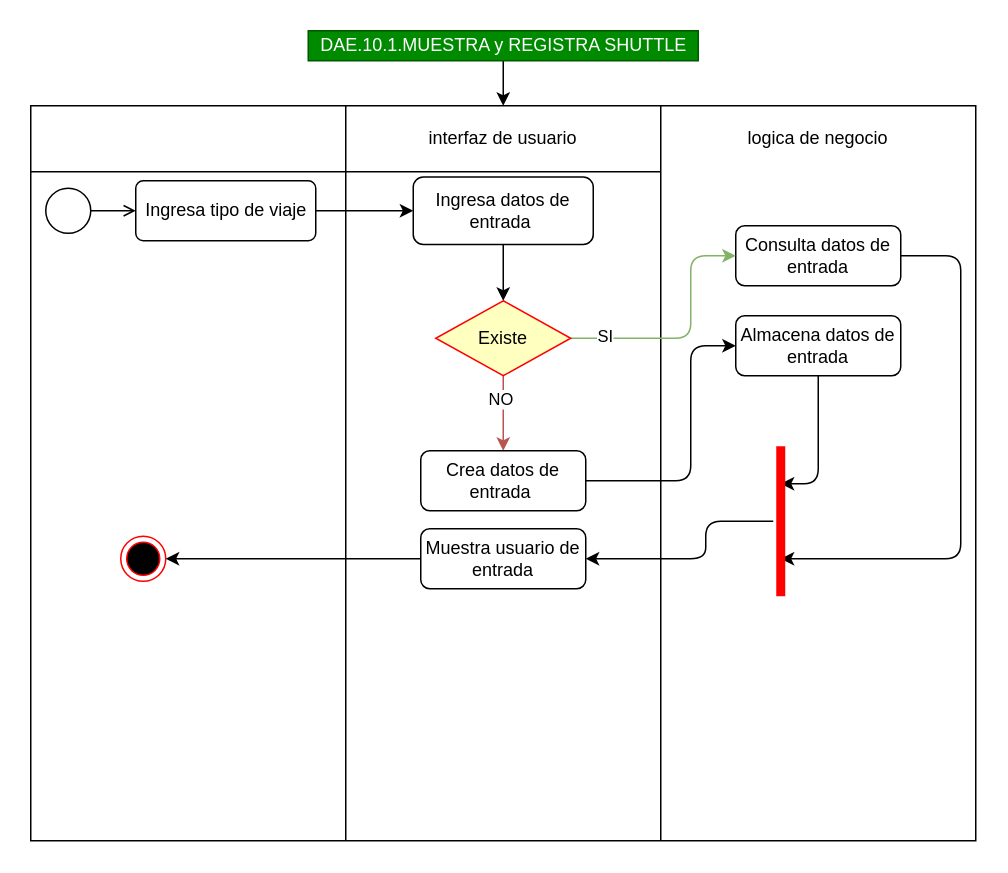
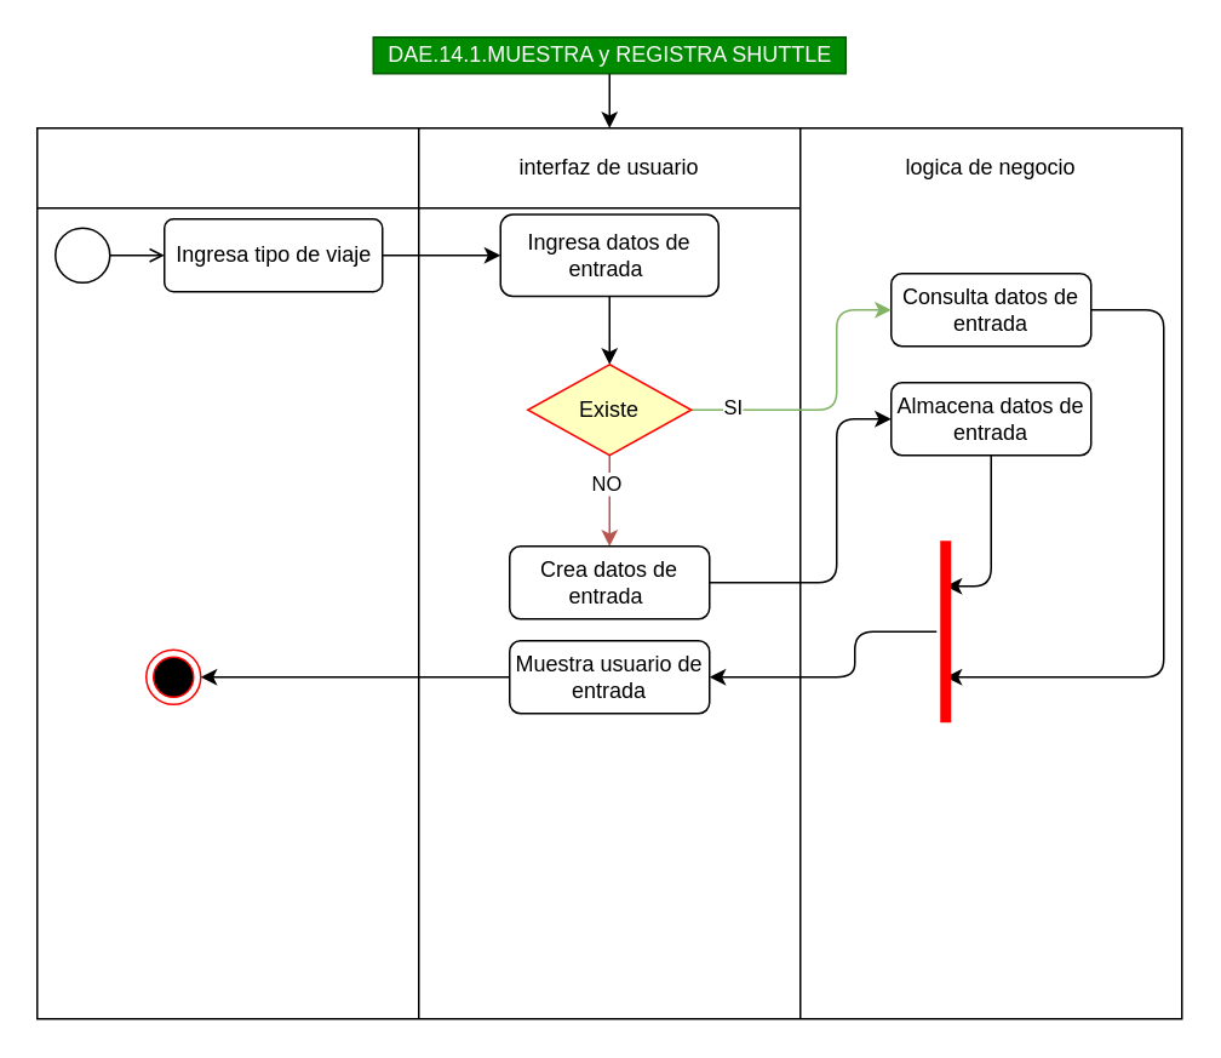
- <mxCell id="18" value="DAE.10.1.MUESTRA y REGISTRA SHUTTLE" style="text;html=1;resizable=0;autosize=1;align=center;verticalAlign=middle;points=[];rounded=0;fillColor=#008a00;fontColor=#ffffff;strokeColor=#005700;" parent="1" vertex="1"><mxGeometry x="205" y="20" width="260" height="20" as="geometry" /></mxCell>
+ <mxCell id="18" value="DAE.14.1.MUESTRA y REGISTRA SHUTTLE" style="text;html=1;resizable=0;autosize=1;align=center;verticalAlign=middle;points=[];rounded=0;fillColor=#008a00;fontColor=#ffffff;strokeColor=#005700;" parent="1" vertex="1"><mxGeometry x="205" y="20" width="260" height="20" as="geometry" /></mxCell>
